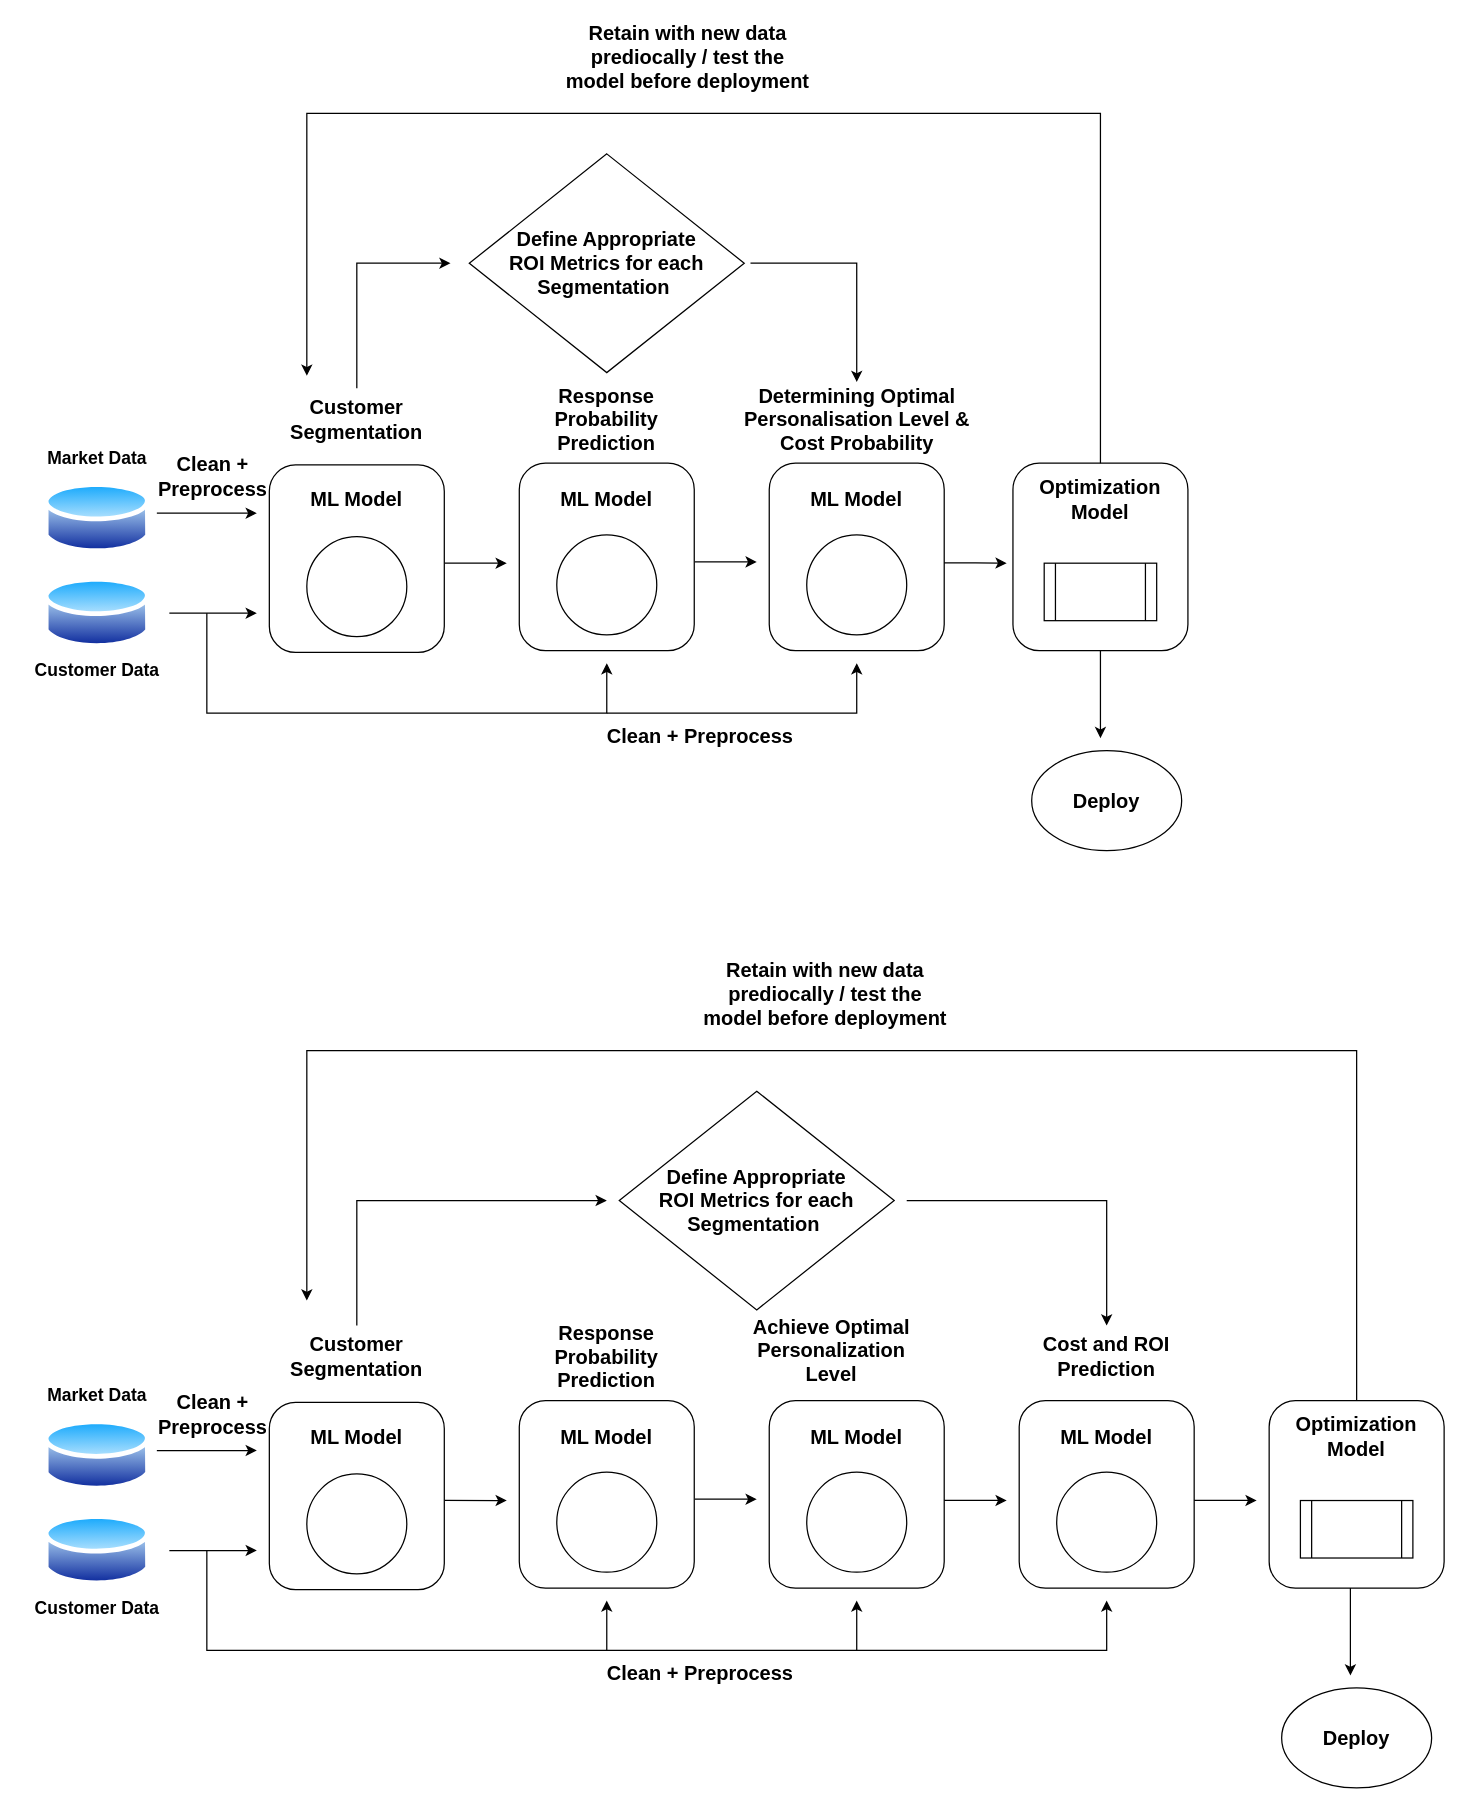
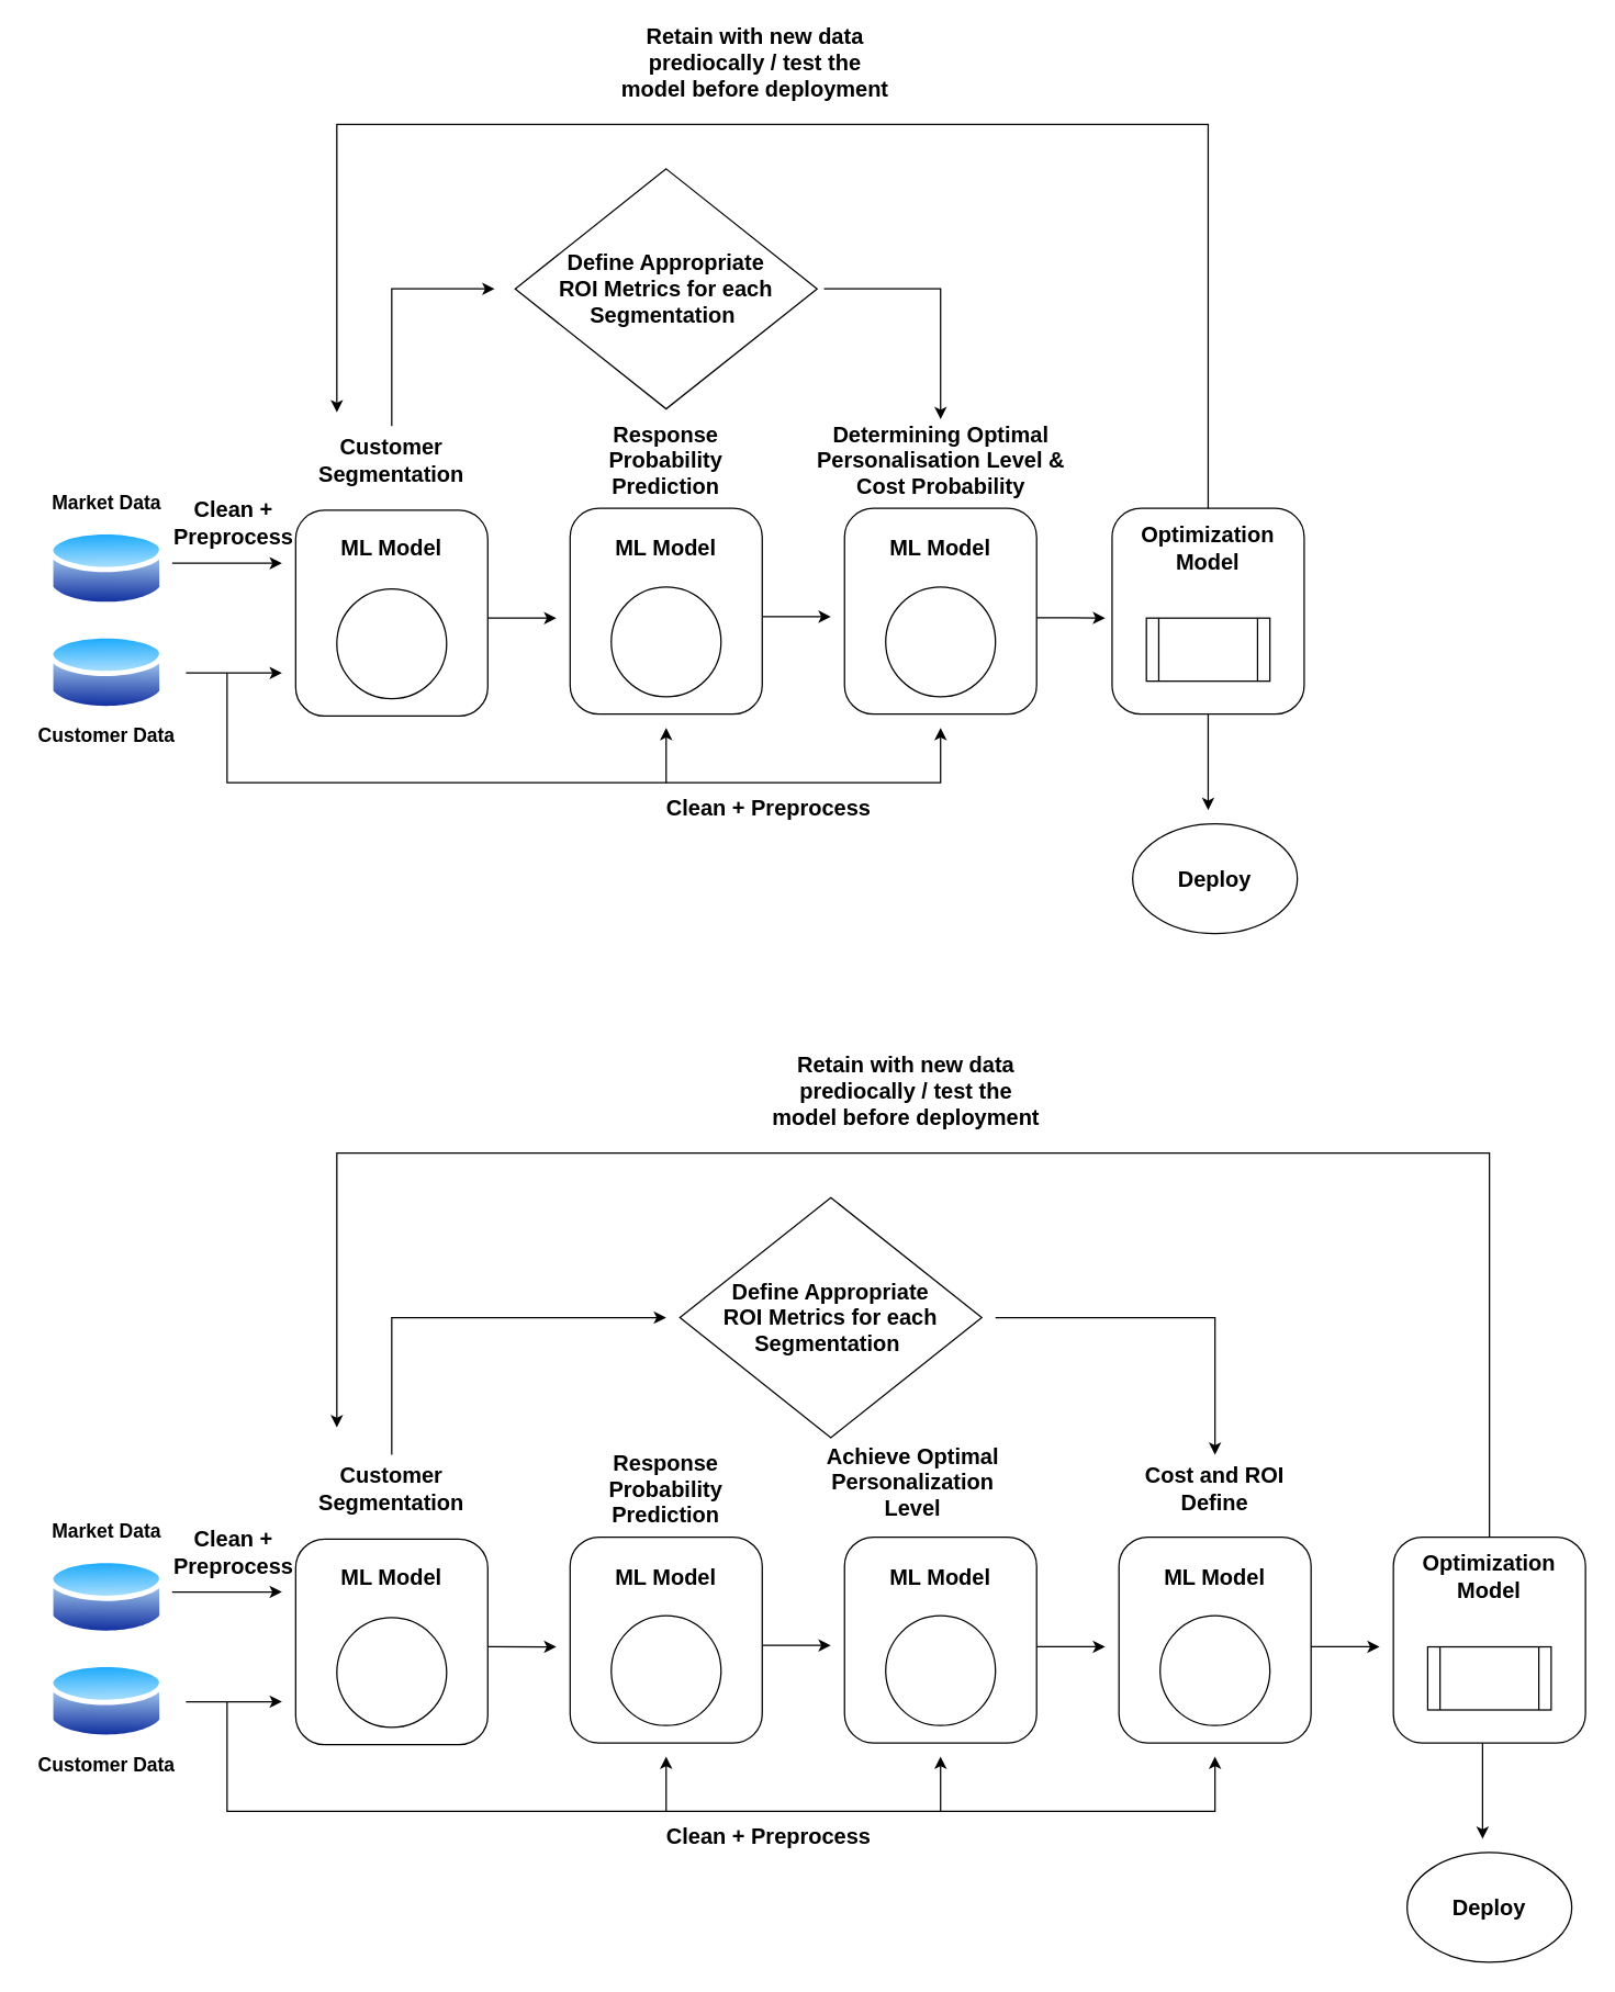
- <mxCell id="65" value="&lt;b&gt;&lt;font style=&quot;font-size: 16px;&quot;&gt;Cost and ROI&lt;/font&gt;&lt;/b&gt;&lt;div&gt;&lt;b&gt;&lt;font style=&quot;font-size: 16px;&quot;&gt;Prediction&lt;/font&gt;&lt;/b&gt;&lt;/div&gt;" style="text;strokeColor=none;align=center;fillColor=none;html=1;verticalAlign=middle;whiteSpace=wrap;rounded=0;" vertex="1" parent="1"><mxGeometry x="815" y="1070" width="140" height="30" as="geometry" /></mxCell>
+ <mxCell id="65" value="&lt;b&gt;&lt;font style=&quot;font-size: 16px;&quot;&gt;Cost and ROI&lt;/font&gt;&lt;/b&gt;&lt;div&gt;&lt;b&gt;&lt;font style=&quot;font-size: 16px;&quot;&gt;Define&lt;/font&gt;&lt;/b&gt;&lt;/div&gt;" style="text;strokeColor=none;align=center;fillColor=none;html=1;verticalAlign=middle;whiteSpace=wrap;rounded=0;" vertex="1" parent="1"><mxGeometry x="815" y="1070" width="140" height="30" as="geometry" /></mxCell>
